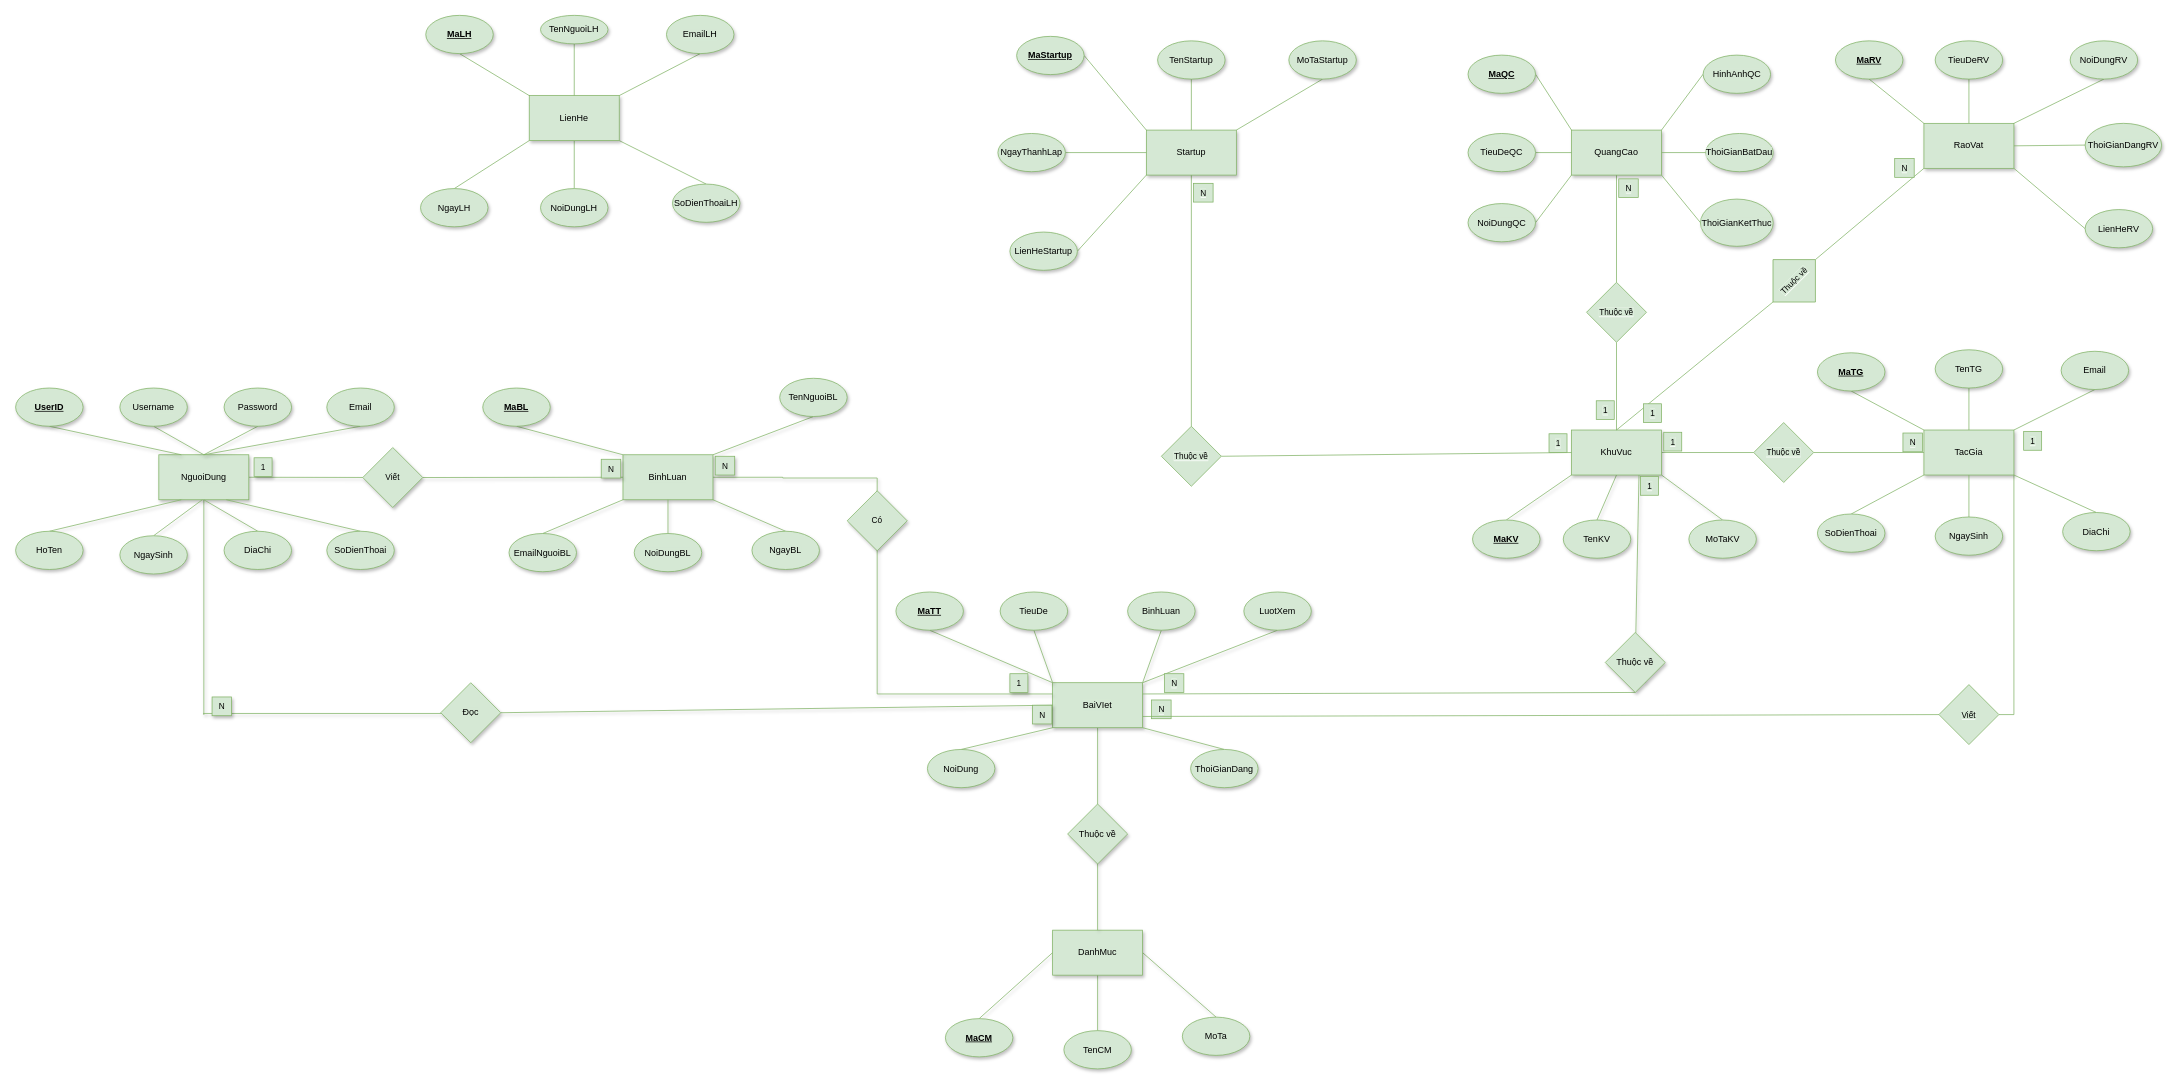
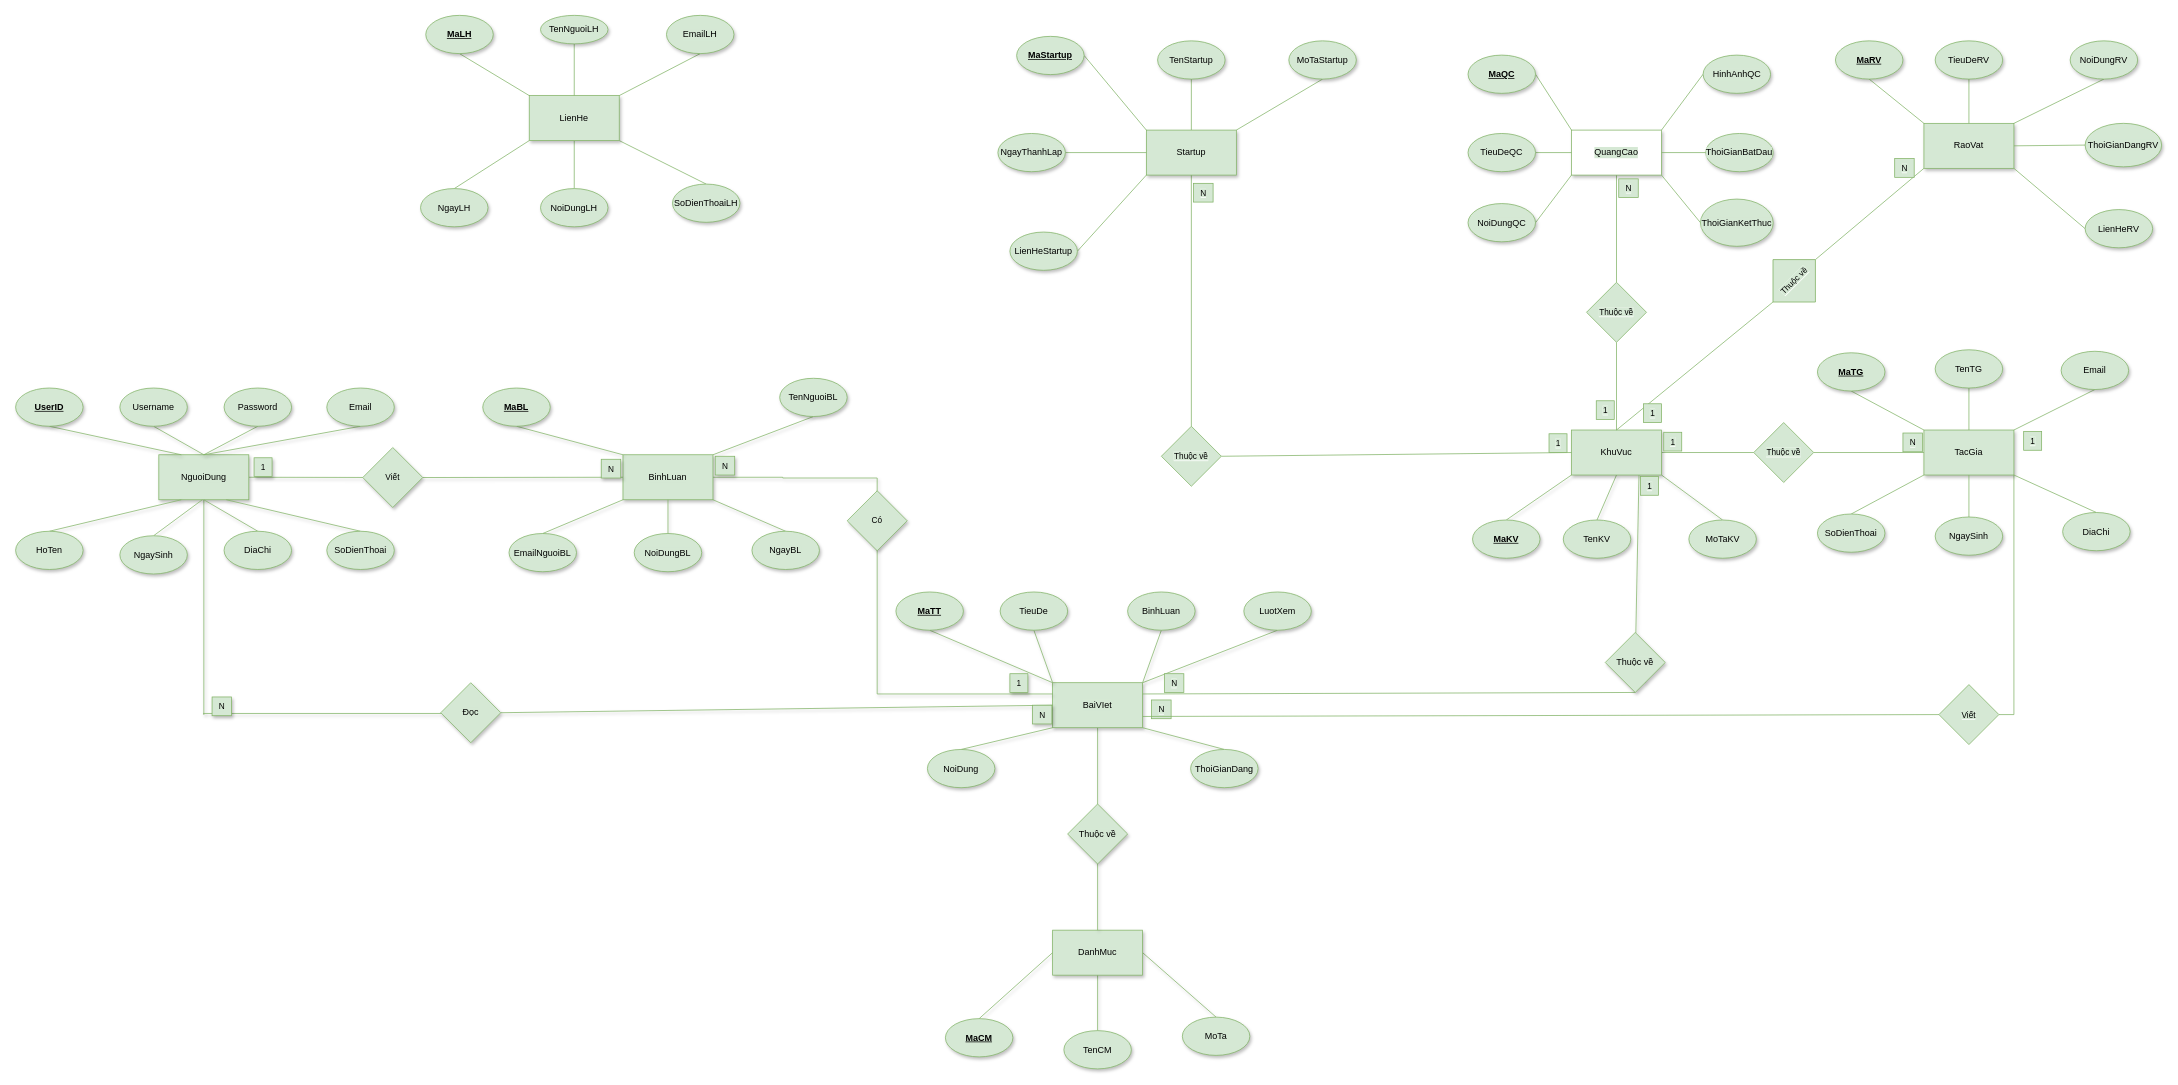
- <mxCell id="81" value="QuangCao" style="rounded=0;whiteSpace=wrap;html=1;fillColor=#d5e8d4;strokeColor=#82b366;shadow=1;labelBackgroundColor=#D5E8D4;" vertex="1" parent="1"><mxGeometry x="2095" y="173" width="120" height="60" as="geometry" /></mxCell>
+ <mxCell id="81" value="QuangCao" style="rounded=0;whiteSpace=wrap;html=1;fillColor=#ffffff;strokeColor=#82b366;shadow=1;labelBackgroundColor=#D5E8D4;" vertex="1" parent="1"><mxGeometry x="2095" y="173" width="120" height="60" as="geometry" /></mxCell>
